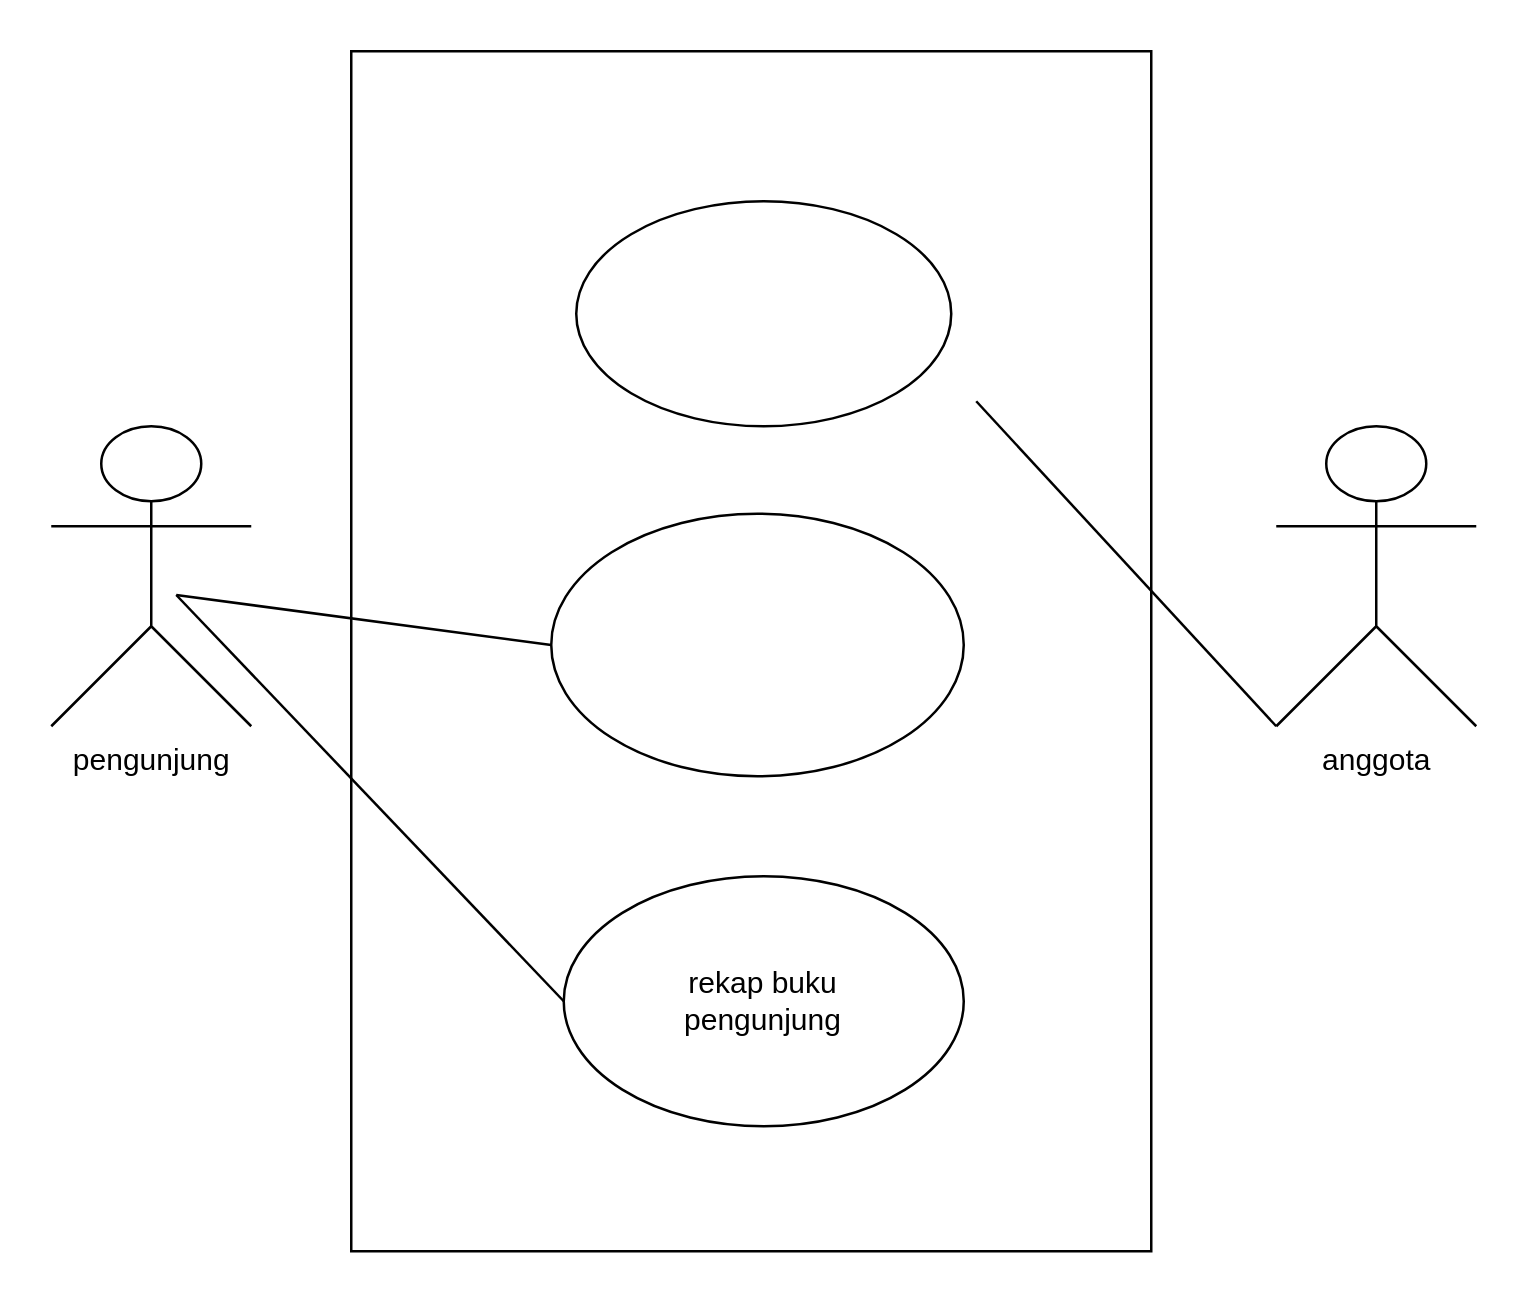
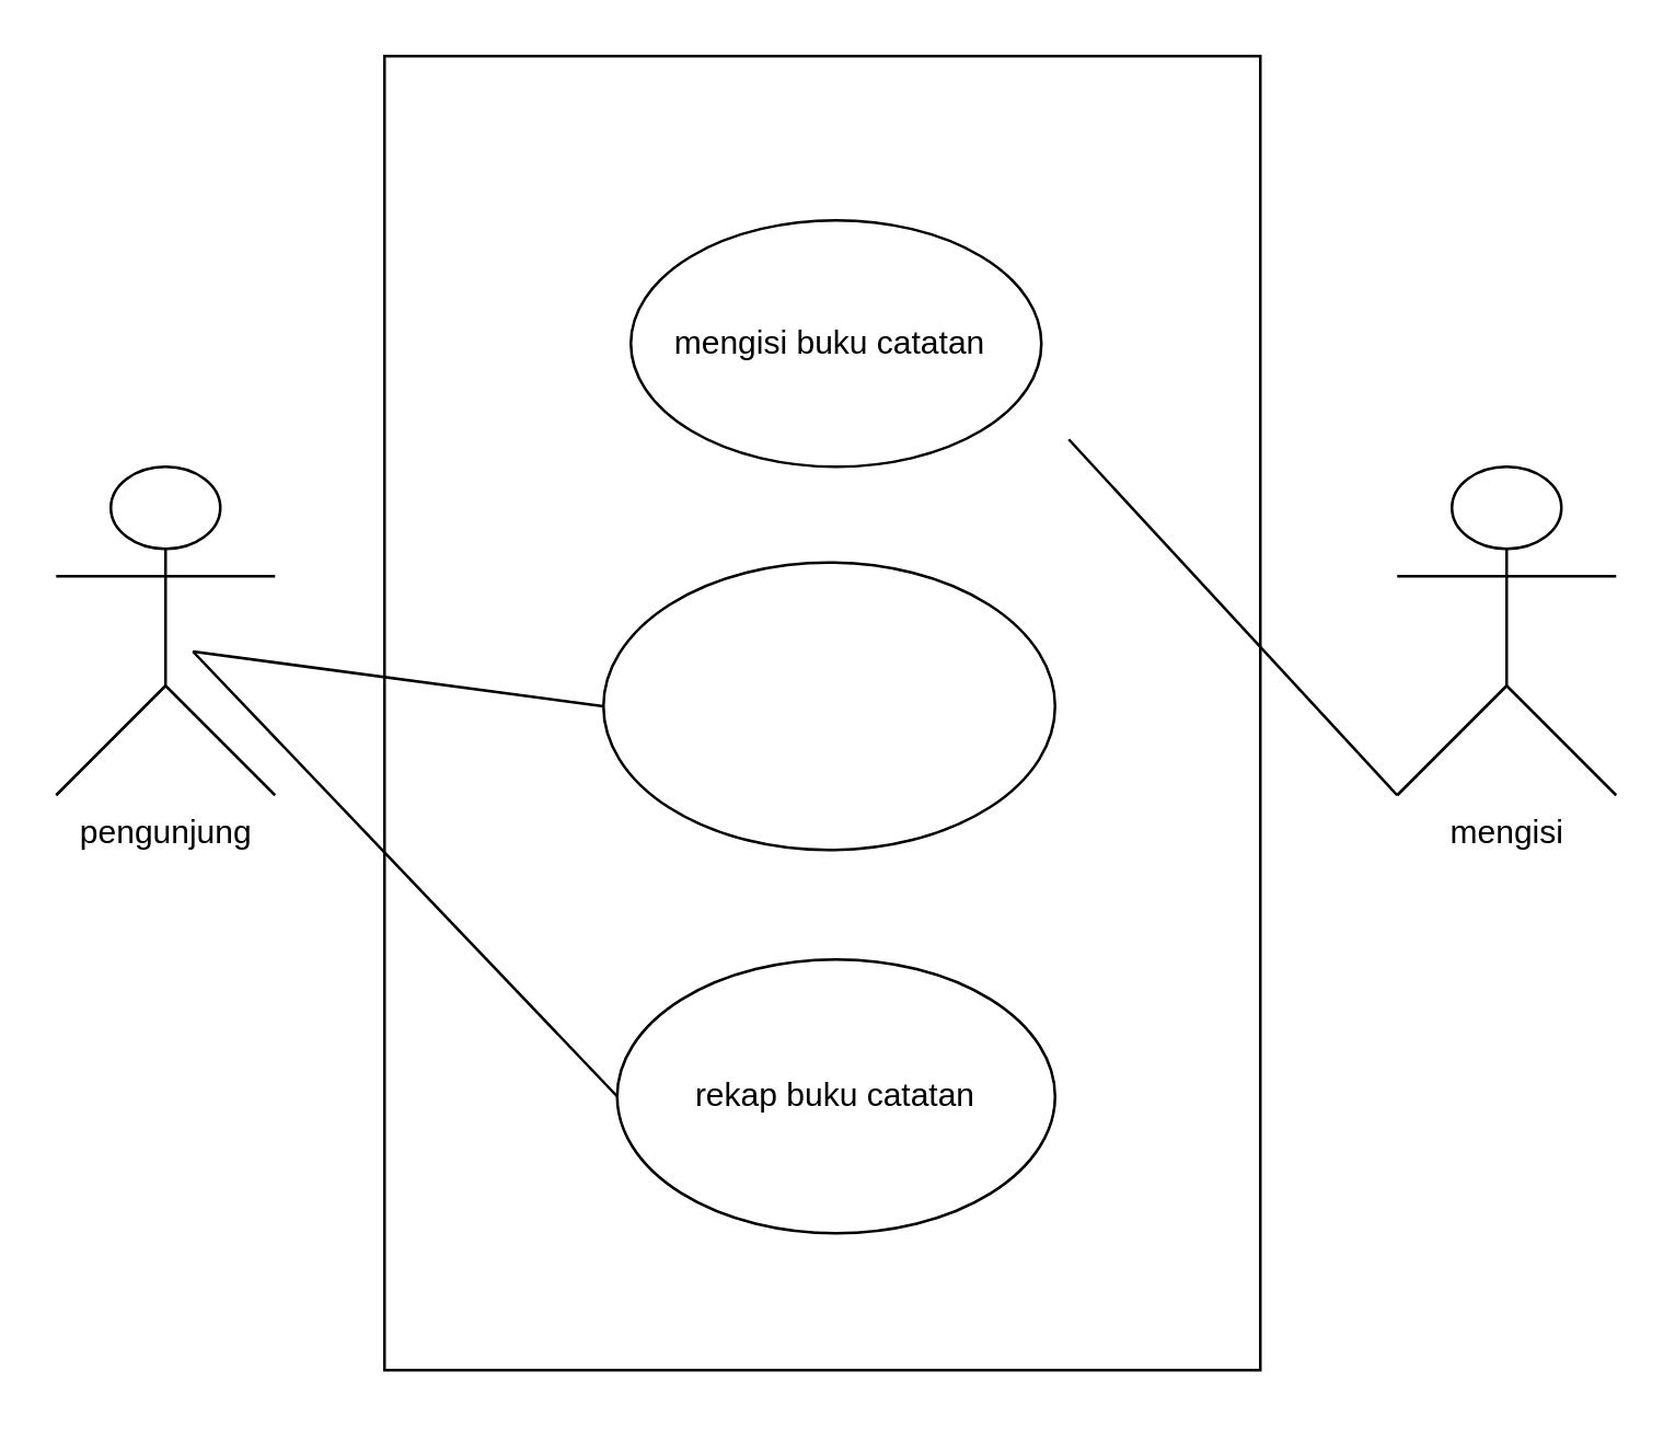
+ <mxCell id="8" value="mengisi buku catatan" style="text;html=1;strokeColor=none;fillColor=none;align=center;verticalAlign=middle;whiteSpace=wrap;rounded=0;" vertex="1" parent="1"><mxGeometry x="237.5" y="115" width="130" height="20" as="geometry" /></mxCell>
- <mxCell id="7" value="anggota" style="shape=umlActor;verticalLabelPosition=bottom;verticalAlign=top;html=1;outlineConnect=0;" vertex="1" parent="1"><mxGeometry x="510" y="170" width="80" height="120" as="geometry" /></mxCell>
+ <mxCell id="7" value="mengisi" style="shape=umlActor;verticalLabelPosition=bottom;verticalAlign=top;html=1;outlineConnect=0;" vertex="1" parent="1"><mxGeometry x="510" y="170" width="80" height="120" as="geometry" /></mxCell>
- <mxCell id="9" value="rekap buku pengunjung" style="text;html=1;strokeColor=none;fillColor=none;align=center;verticalAlign=middle;whiteSpace=wrap;rounded=0;" vertex="1" parent="1"><mxGeometry x="250" y="380" width="110" height="40" as="geometry" /></mxCell>
+ <mxCell id="9" value="rekap buku catatan" style="text;html=1;strokeColor=none;fillColor=none;align=center;verticalAlign=middle;whiteSpace=wrap;rounded=0;" vertex="1" parent="1"><mxGeometry x="250" y="380" width="110" height="40" as="geometry" /></mxCell>
